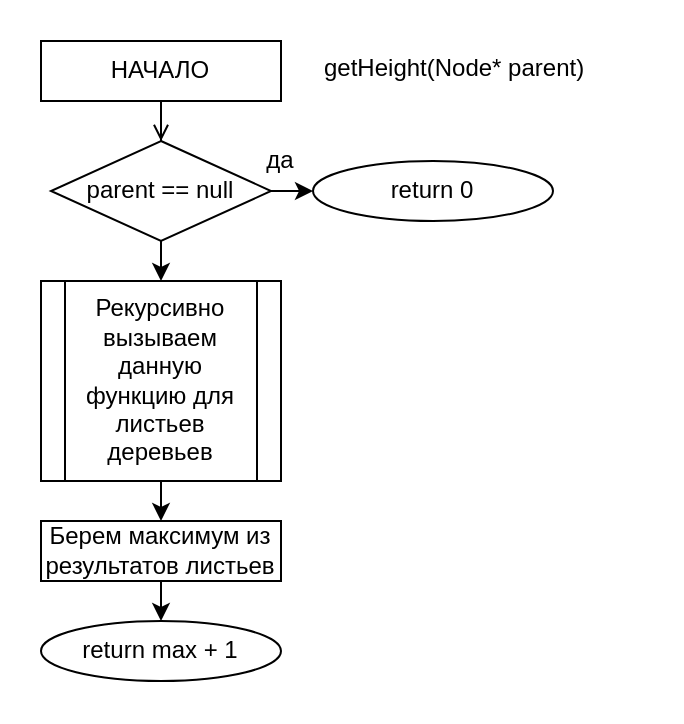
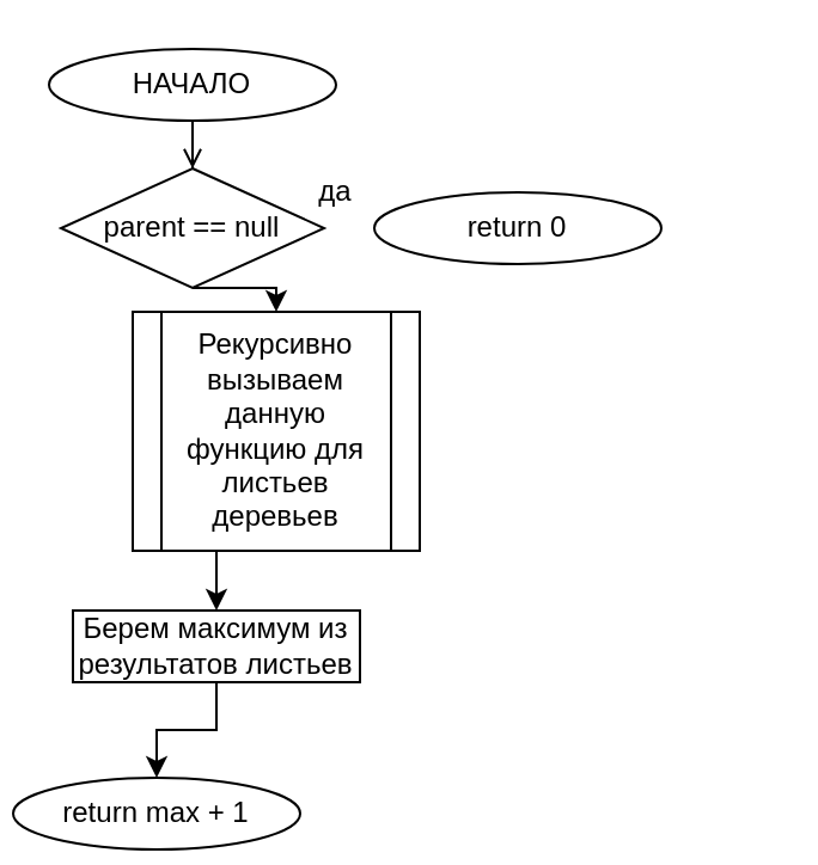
- <mxCell id="4" value="НАЧАЛО" style="whiteSpace=wrap;html=1;rounded=0;" vertex="1" parent="1"><mxGeometry x="20" y="20" width="120" height="30" as="geometry" /></mxCell>
+ <mxCell id="4" value="НАЧАЛО" style="ellipse;whiteSpace=wrap;html=1;" vertex="1" parent="1"><mxGeometry x="20" y="20" width="120" height="30" as="geometry" /></mxCell>
- <mxCell id="2" value="getHeight(Node&lt;T&gt;* parent)" style="text;whiteSpace=wrap;html=1;" vertex="1" parent="1"><mxGeometry x="160" y="20" width="160" height="30" as="geometry" /></mxCell>
- <mxCell id="5" style="edgeStyle=orthogonalEdgeStyle;rounded=0;orthogonalLoop=1;jettySize=auto;html=1;exitX=1;exitY=0.5;exitDx=0;exitDy=0;entryX=0;entryY=0.5;entryDx=0;entryDy=0;" edge="1" parent="1" source="7" target="8"><mxGeometry relative="1" as="geometry" /></mxCell>
- <mxCell id="11" value="Рекурсивно вызываем данную функцию для листьев деревьев" style="shape=process;whiteSpace=wrap;html=1;backgroundOutline=1;" vertex="1" parent="1"><mxGeometry x="20" y="140" width="120" height="100" as="geometry" /></mxCell>
+ <mxCell id="11" value="Рекурсивно вызываем данную функцию для листьев деревьев" style="shape=process;whiteSpace=wrap;html=1;backgroundOutline=1;" vertex="1" parent="1"><mxGeometry x="55" y="130" width="120" height="100" as="geometry" /></mxCell>
- <mxCell id="13" value="Берем максимум из результатов листьев" style="rounded=0;whiteSpace=wrap;html=1;" vertex="1" parent="1"><mxGeometry x="20" y="260" width="120" height="30" as="geometry" /></mxCell>
+ <mxCell id="13" value="Берем максимум из результатов листьев" style="rounded=0;whiteSpace=wrap;html=1;" vertex="1" parent="1"><mxGeometry x="30" y="255" width="120" height="30" as="geometry" /></mxCell>
- <mxCell id="14" value="return max + 1" style="ellipse;whiteSpace=wrap;html=1;" vertex="1" parent="1"><mxGeometry x="20" y="310" width="120" height="30" as="geometry" /></mxCell>
+ <mxCell id="14" value="return max + 1" style="ellipse;whiteSpace=wrap;html=1;" vertex="1" parent="1"><mxGeometry x="5" y="325" width="120" height="30" as="geometry" /></mxCell>
